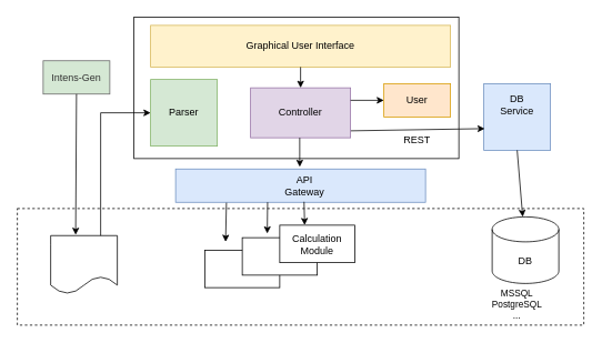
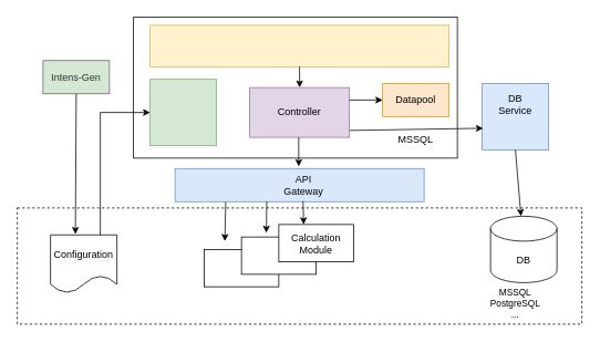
- <mxCell id="17" value="Graphical User Interface" style="text;html=1;strokeColor=none;fillColor=none;align=center;verticalAlign=middle;whiteSpace=wrap;rounded=0;" parent="1" vertex="1"><mxGeometry x="290" y="40" width="140" height="30" as="geometry" /></mxCell>
- <mxCell id="15" value="User" style="text;html=1;strokeColor=none;fillColor=none;align=center;verticalAlign=middle;whiteSpace=wrap;rounded=0;" parent="1" vertex="1"><mxGeometry x="475" y="92.5" width="50" height="55" as="geometry" /></mxCell>
+ <mxCell id="15" value="Datapool" style="text;html=1;strokeColor=none;fillColor=none;align=center;verticalAlign=middle;whiteSpace=wrap;rounded=0;" parent="1" vertex="1"><mxGeometry x="475" y="92.5" width="50" height="55" as="geometry" /></mxCell>
- <mxCell id="14" value="Parser" style="text;html=1;strokeColor=none;fillColor=none;align=center;verticalAlign=middle;whiteSpace=wrap;rounded=0;" parent="1" vertex="1"><mxGeometry x="190" y="120" width="60" height="30" as="geometry" /></mxCell>
- <mxCell id="27" value="REST" style="text;html=1;strokeColor=none;fillColor=none;align=center;verticalAlign=middle;whiteSpace=wrap;rounded=0;" parent="1" vertex="1"><mxGeometry x="470" y="155" width="60" height="25" as="geometry" /></mxCell>
+ <mxCell id="27" value="MSSQL" style="text;html=1;strokeColor=none;fillColor=none;align=center;verticalAlign=middle;whiteSpace=wrap;rounded=0;" parent="1" vertex="1"><mxGeometry x="470" y="155" width="60" height="25" as="geometry" /></mxCell>
+ <mxCell id="18" value="Configuration" style="text;html=1;strokeColor=none;fillColor=none;align=center;verticalAlign=middle;whiteSpace=wrap;rounded=0;" parent="1" vertex="1"><mxGeometry x="70" y="291.5" width="60" height="30" as="geometry" /></mxCell>
